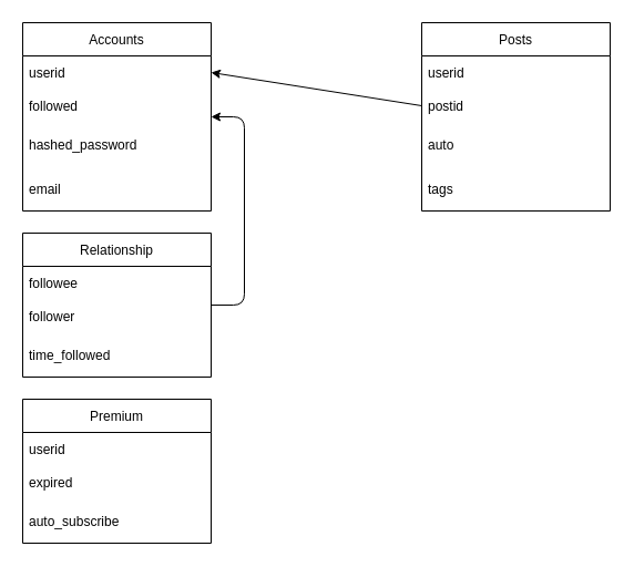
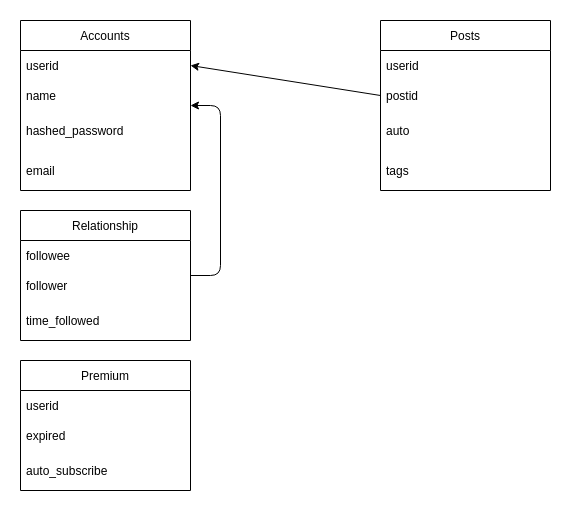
- <mxCell id="4" value="followed" style="text;strokeColor=none;fillColor=none;align=left;verticalAlign=middle;spacingLeft=4;spacingRight=4;overflow=hidden;points=[[0,0.5],[1,0.5]];portConstraint=eastwest;rotatable=0;" parent="2" vertex="1"><mxGeometry y="60" width="170" height="30" as="geometry" /></mxCell>
+ <mxCell id="4" value="name" style="text;strokeColor=none;fillColor=none;align=left;verticalAlign=middle;spacingLeft=4;spacingRight=4;overflow=hidden;points=[[0,0.5],[1,0.5]];portConstraint=eastwest;rotatable=0;" parent="2" vertex="1"><mxGeometry y="60" width="170" height="30" as="geometry" /></mxCell>
